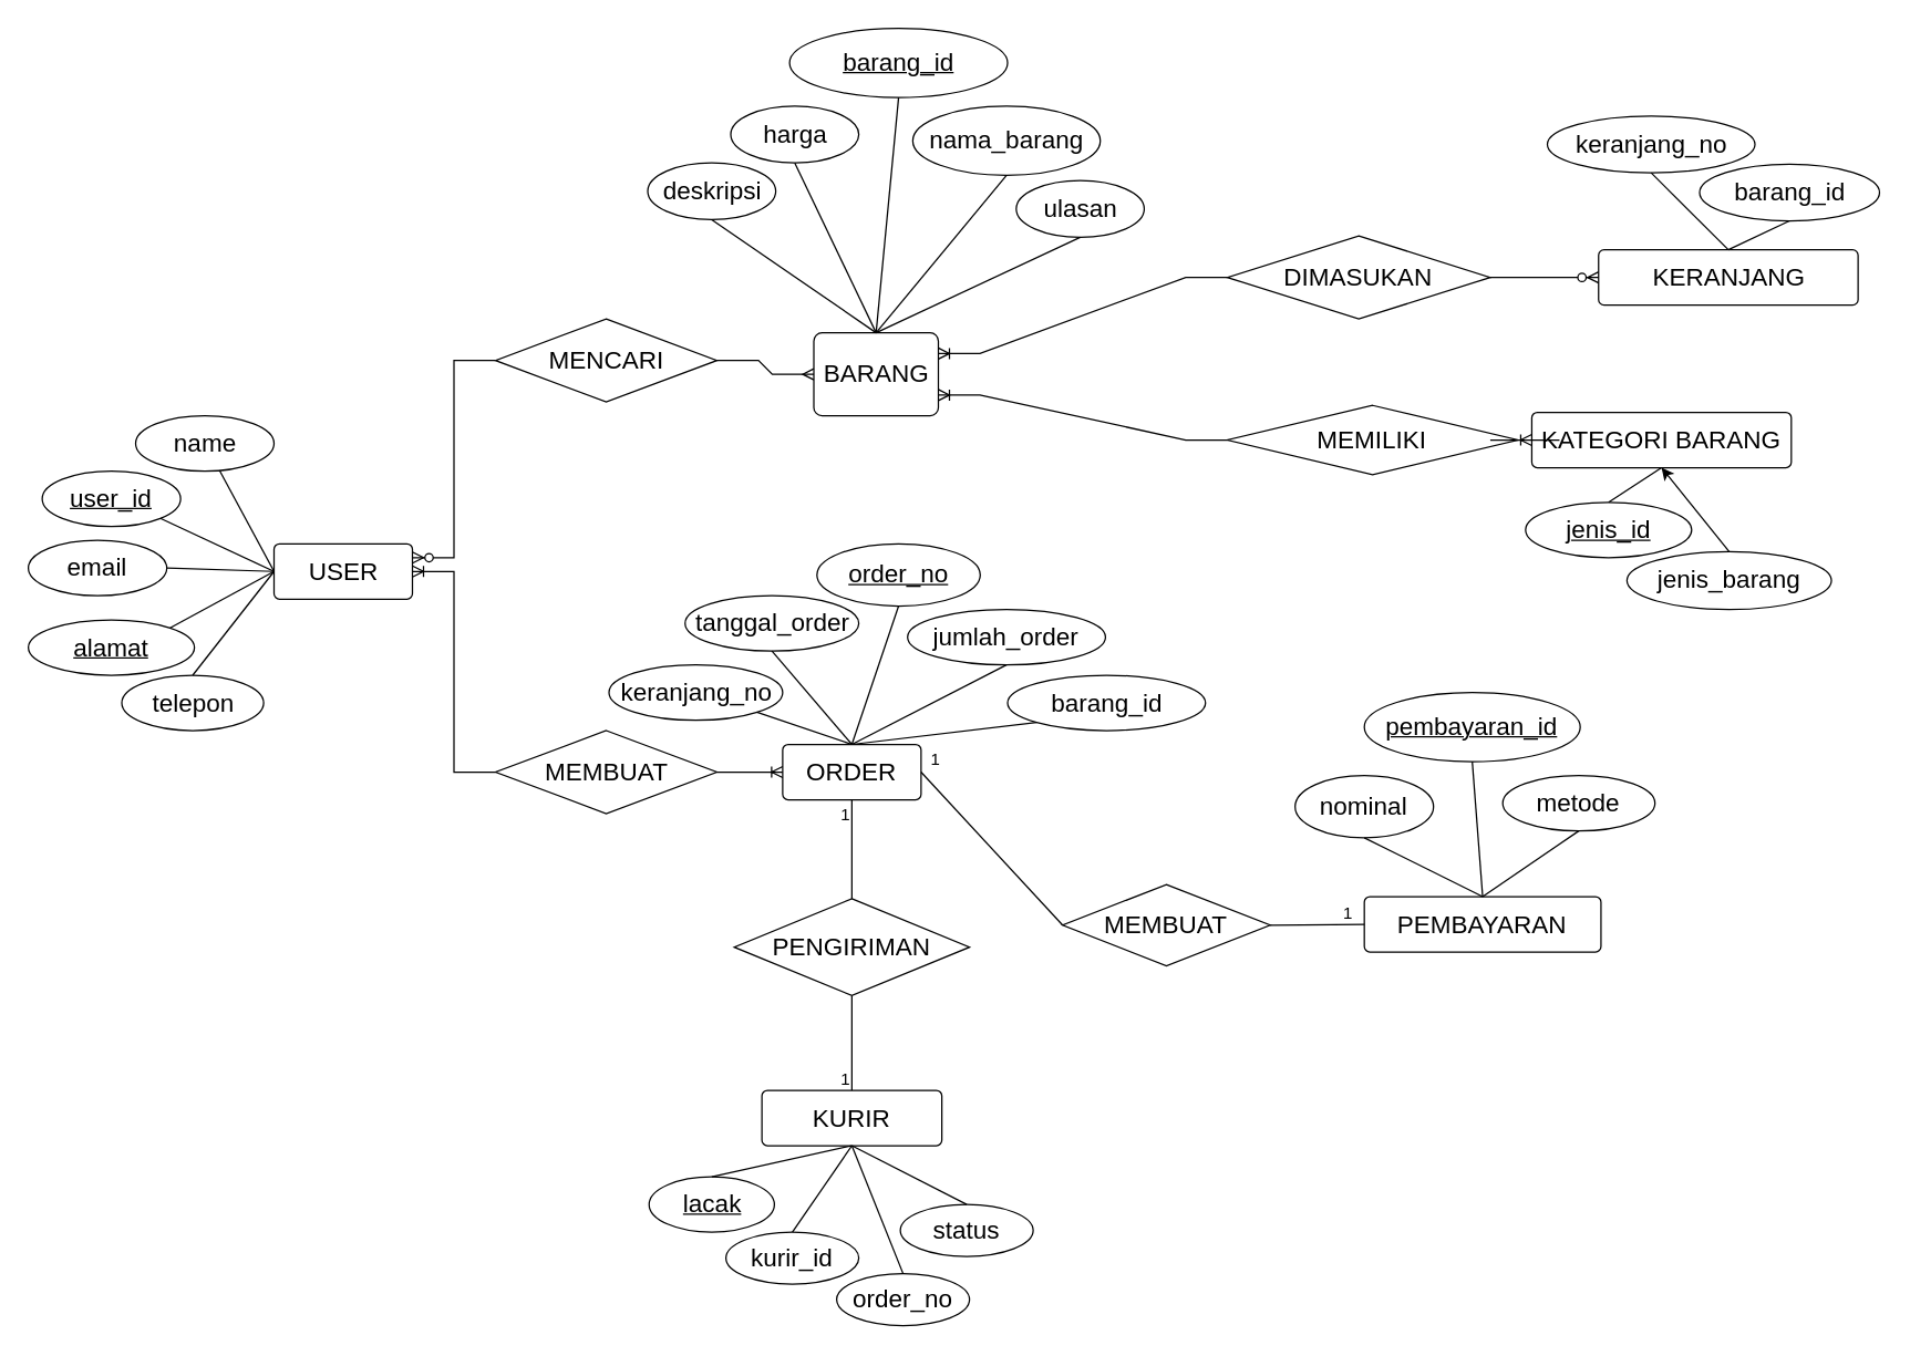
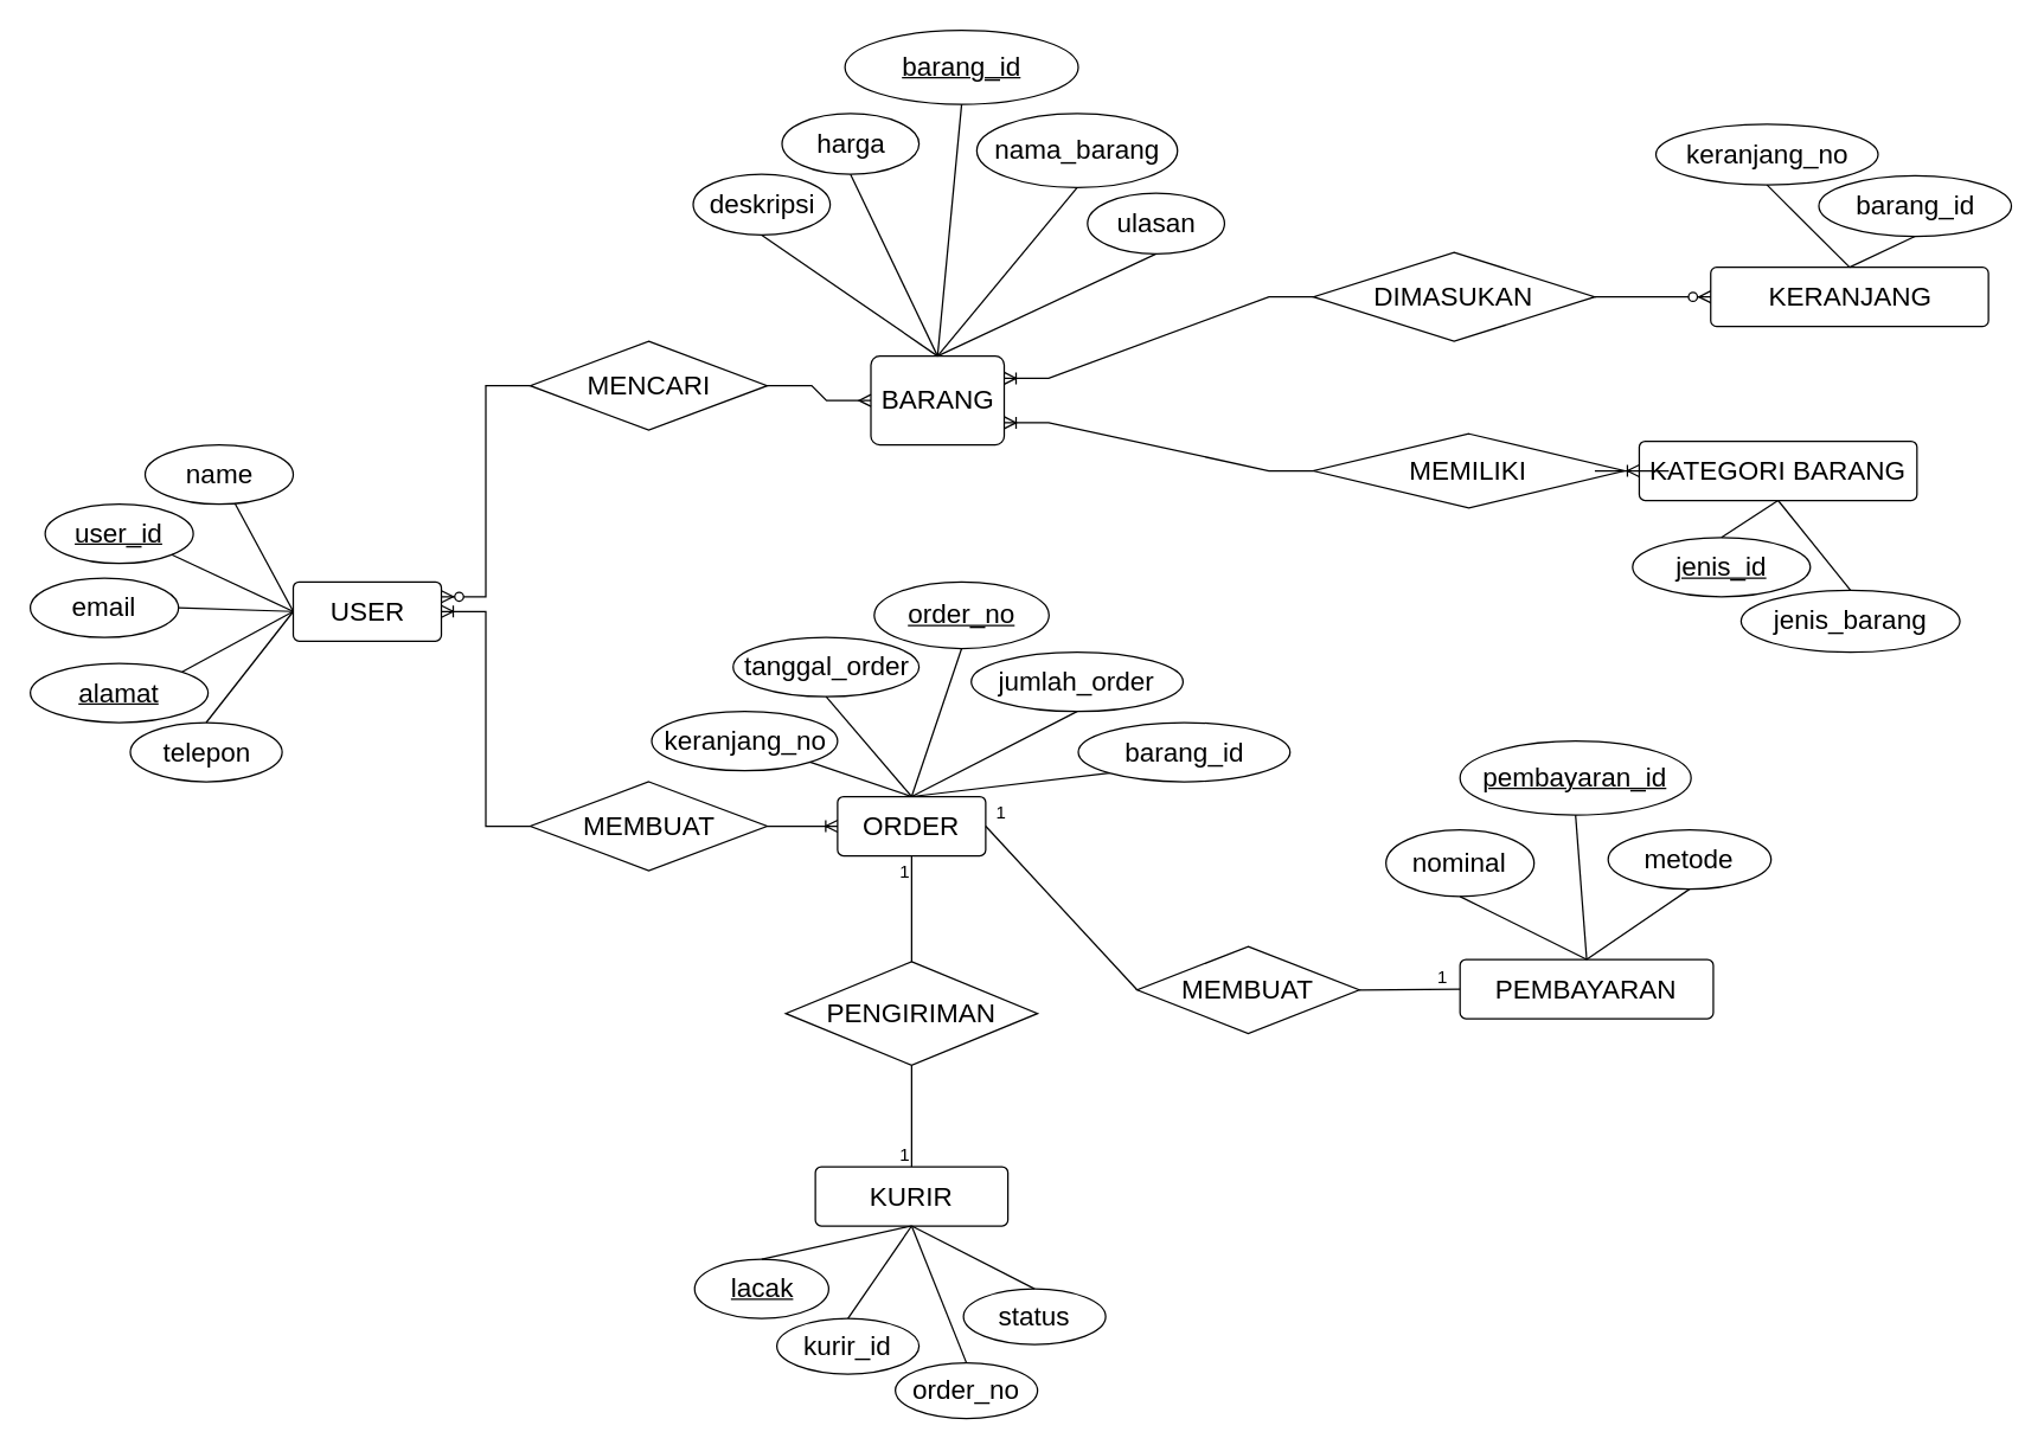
- <mxCell id="47" value="" style="endArrow=classic;html=1;rounded=0;exitX=0.5;exitY=0;exitDx=0;exitDy=0;entryX=0.5;entryY=1;entryDx=0;entryDy=0;" parent="1" source="24" target="23" edge="1"><mxGeometry relative="1" as="geometry"><mxPoint x="-751" y="1235.5" as="sourcePoint" /><mxPoint x="-698" y="1245.5" as="targetPoint" /></mxGeometry></mxCell>
+ <mxCell id="47" value="" style="endArrow=none;html=1;rounded=0;exitX=0.5;exitY=0;exitDx=0;exitDy=0;entryX=0.5;entryY=1;entryDx=0;entryDy=0;" parent="1" source="24" target="23" edge="1"><mxGeometry relative="1" as="geometry"><mxPoint x="-751" y="1235.5" as="sourcePoint" /><mxPoint x="-698" y="1245.5" as="targetPoint" /></mxGeometry></mxCell>
